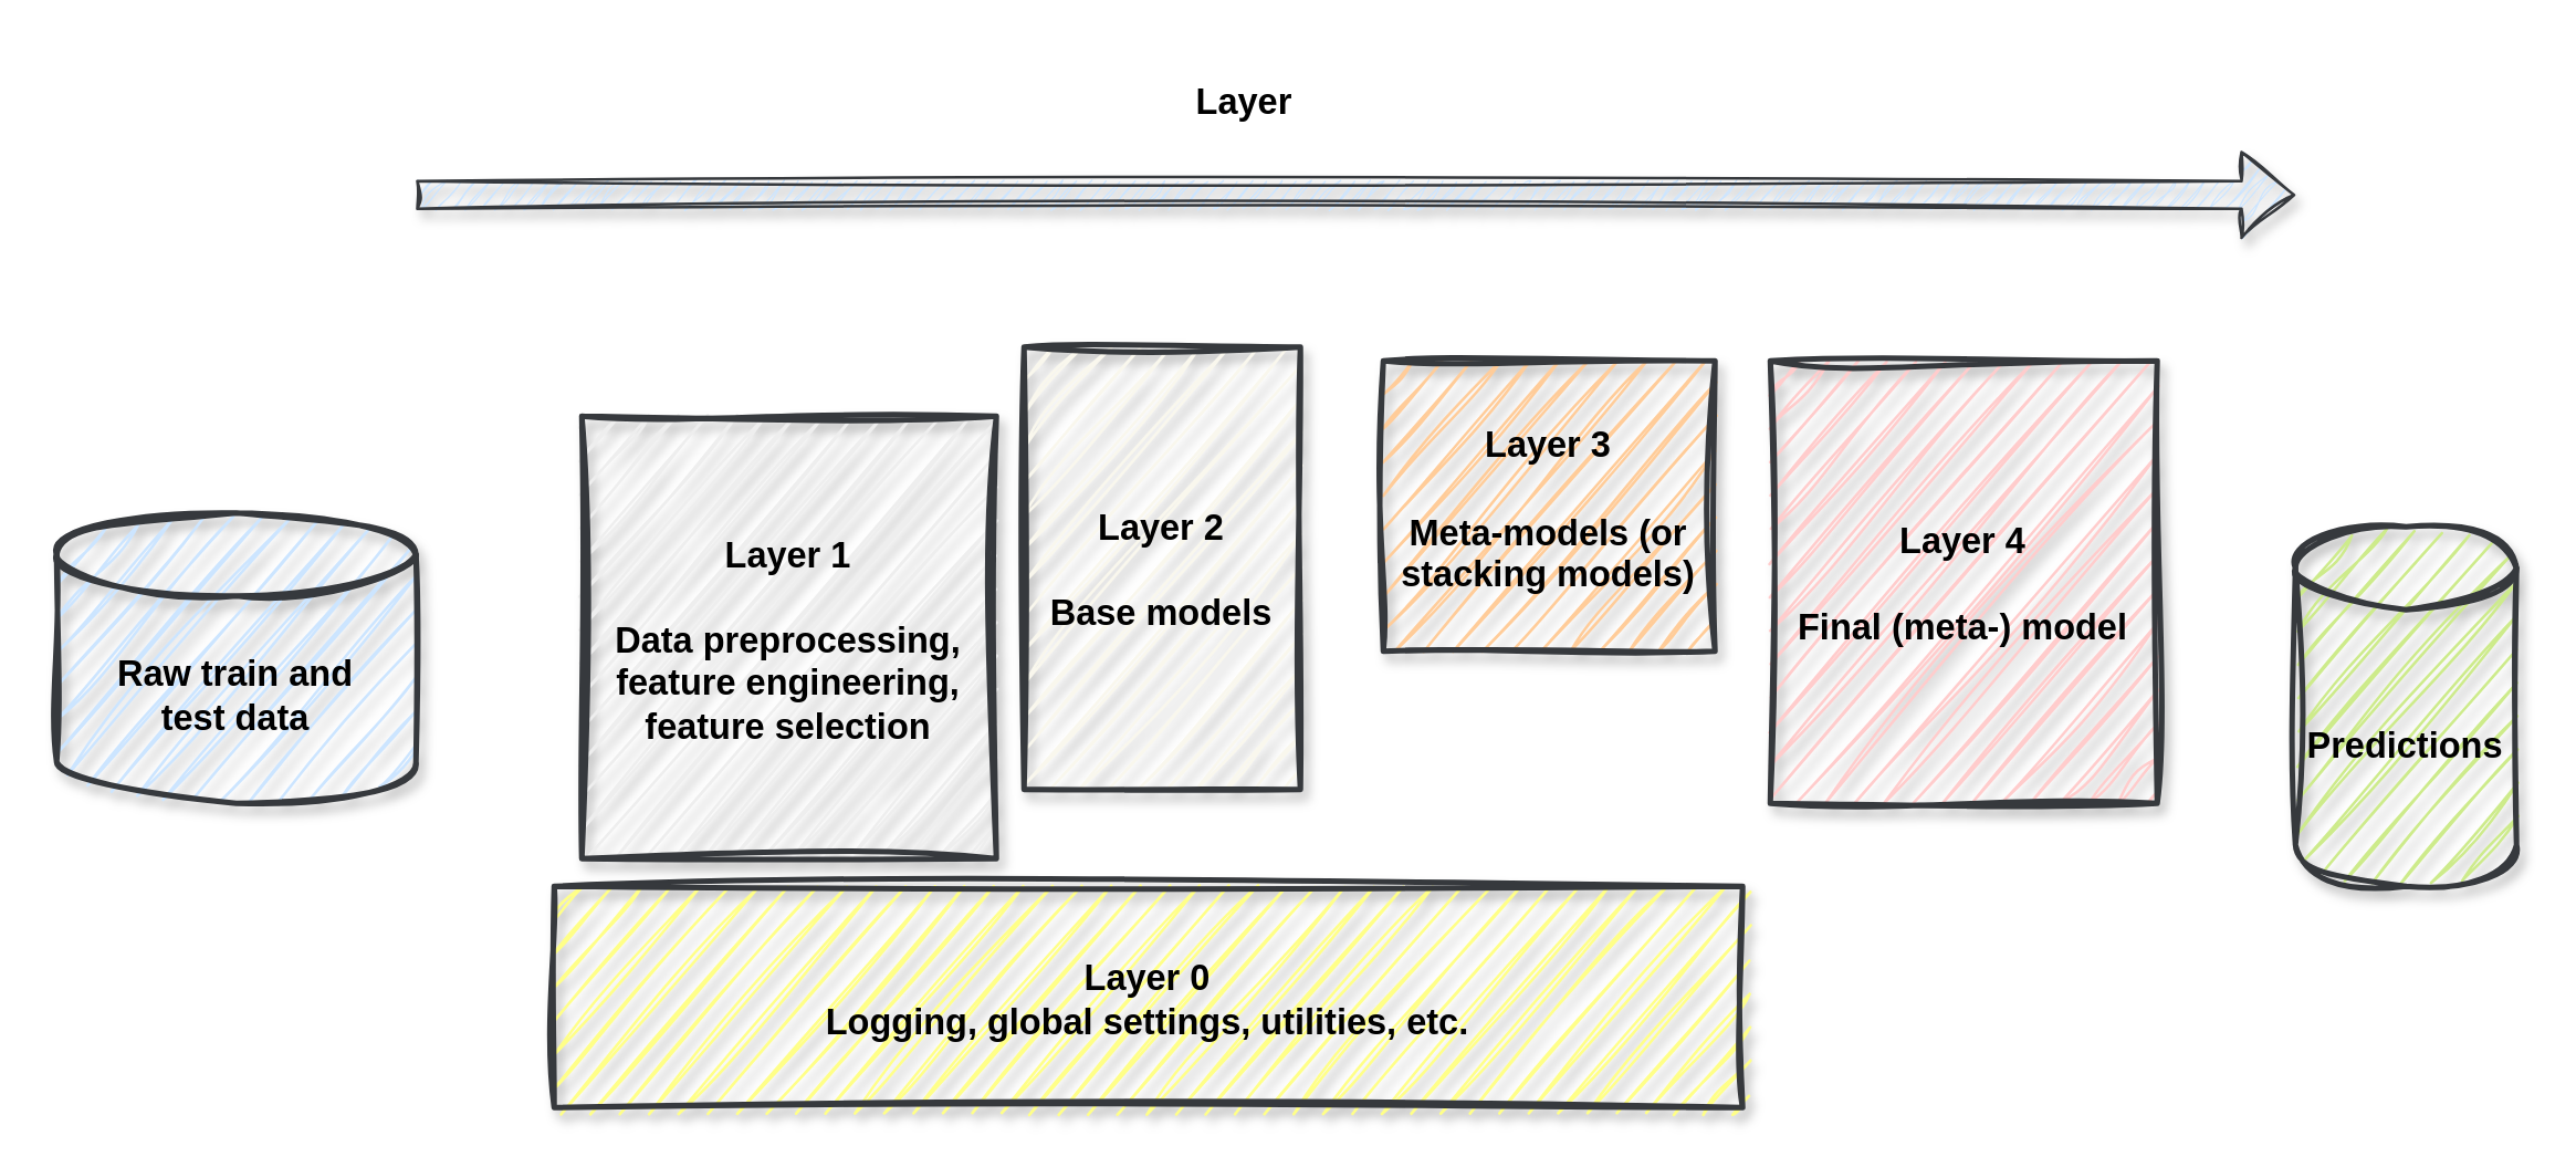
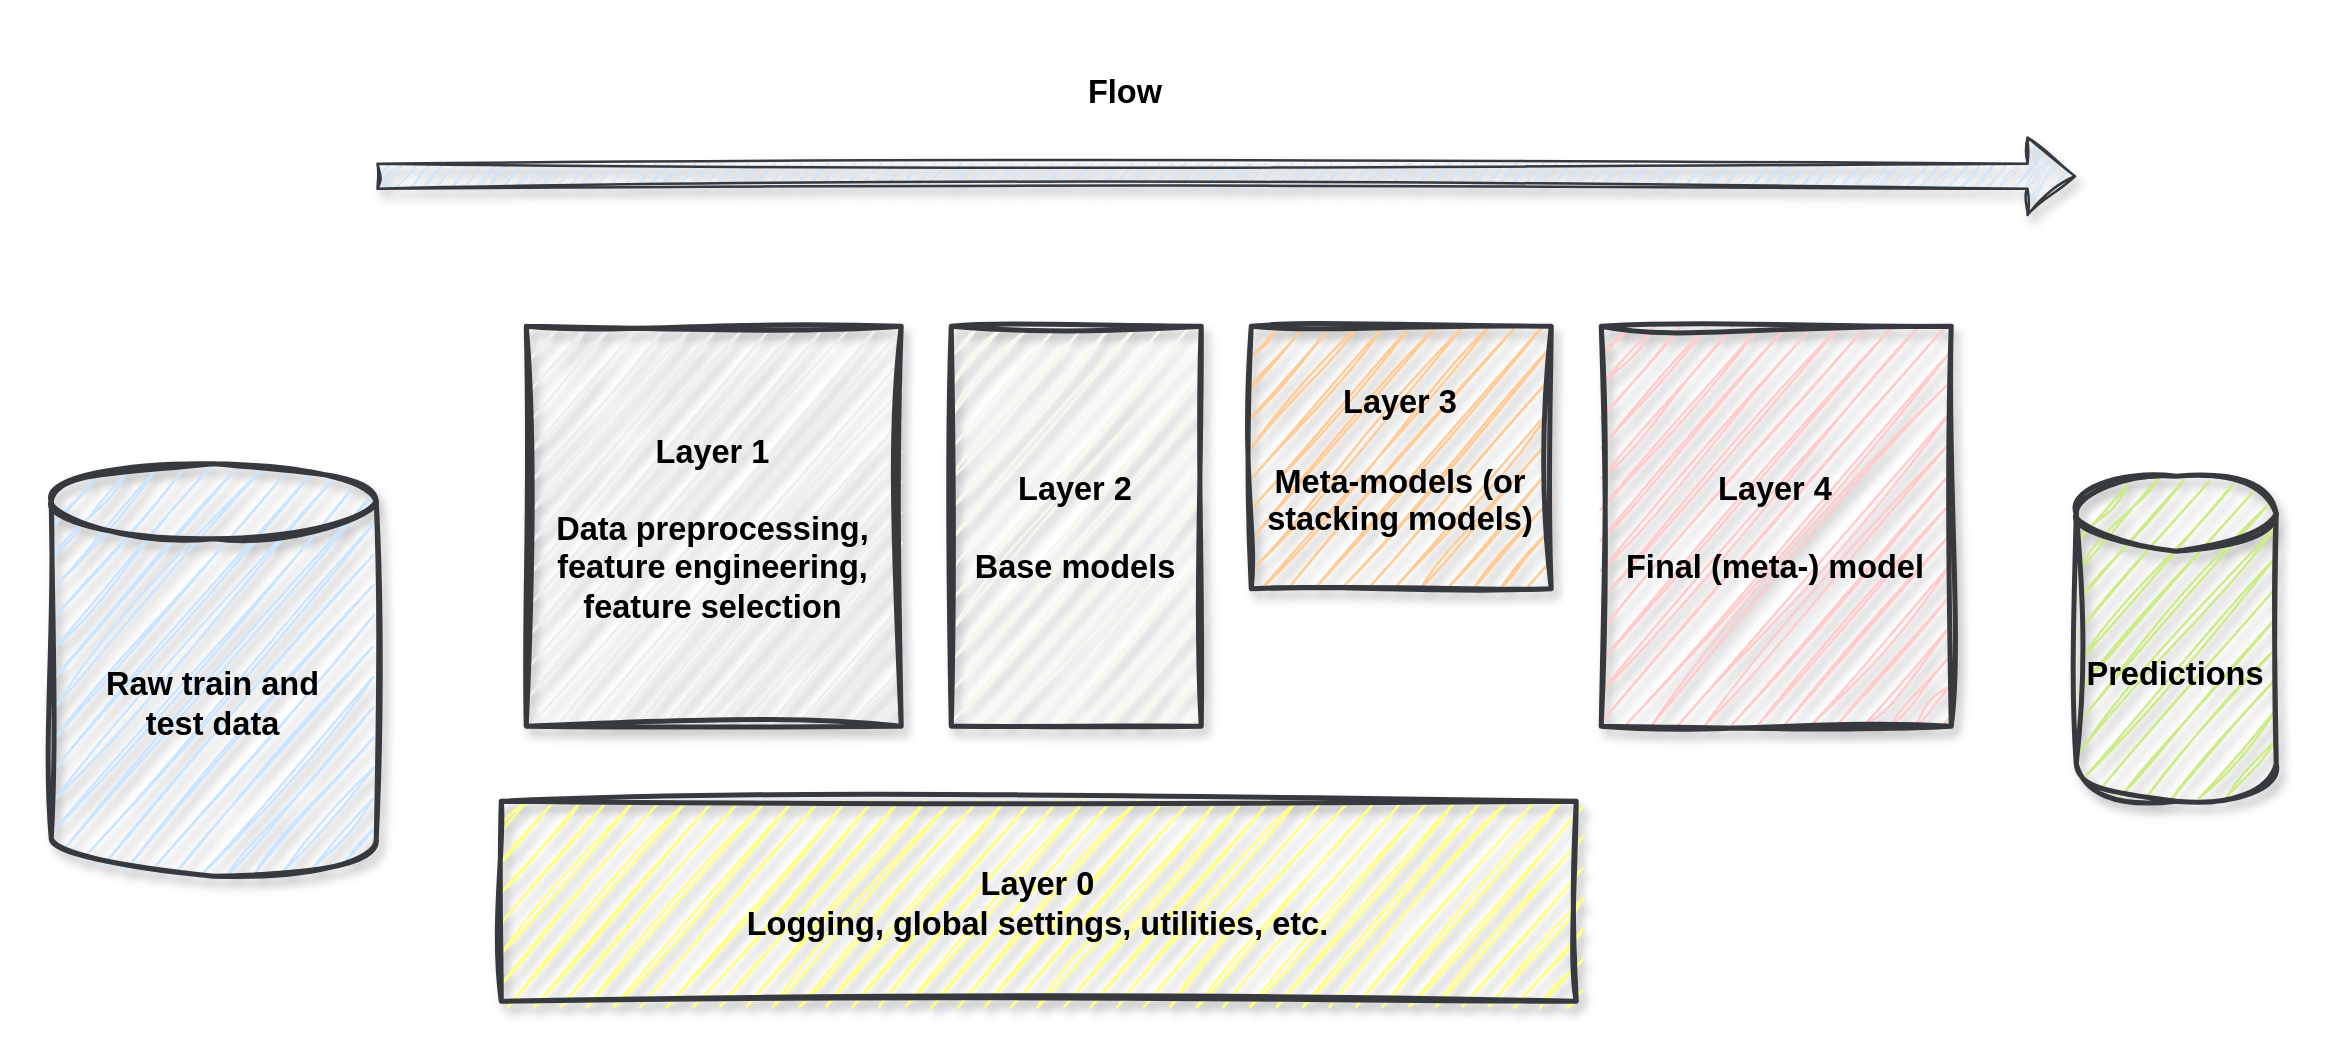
- <mxCell id="10" value="Layer" style="text;html=1;strokeColor=none;fillColor=none;align=center;verticalAlign=middle;whiteSpace=wrap;rounded=0;sketch=1;curveFitting=1;jiggle=2;shadow=1;spacingTop=2;spacing=3;fontSize=13;fontStyle=1" vertex="1" parent="1"><mxGeometry x="420" y="20" width="60" height="30" as="geometry" /></mxCell>
+ <mxCell id="10" value="Flow" style="text;html=1;strokeColor=none;fillColor=none;align=center;verticalAlign=middle;whiteSpace=wrap;rounded=0;sketch=1;curveFitting=1;jiggle=2;shadow=1;spacingTop=2;spacing=3;fontSize=13;fontStyle=1" vertex="1" parent="1"><mxGeometry x="420" y="20" width="60" height="30" as="geometry" /></mxCell>
- <mxCell id="4" value="&lt;div style=&quot;font-size: 13px;&quot;&gt;Layer 2&lt;/div&gt;&lt;div style=&quot;font-size: 13px;&quot;&gt;&lt;br style=&quot;font-size: 13px;&quot;&gt;&lt;/div&gt;&lt;div style=&quot;font-size: 13px;&quot;&gt;Base models&lt;br style=&quot;font-size: 13px;&quot;&gt;&lt;/div&gt;" style="rounded=0;whiteSpace=wrap;html=1;fillColor=#f9f7ed;strokeColor=#36393d;strokeWidth=2;shadow=1;sketch=1;curveFitting=1;jiggle=2;spacingTop=2;spacing=3;fontSize=13;fontStyle=1" vertex="1" parent="1"><mxGeometry x="370" y="125" width="100" height="160" as="geometry" /></mxCell>
+ <mxCell id="4" value="&lt;div style=&quot;font-size: 13px;&quot;&gt;Layer 2&lt;/div&gt;&lt;div style=&quot;font-size: 13px;&quot;&gt;&lt;br style=&quot;font-size: 13px;&quot;&gt;&lt;/div&gt;&lt;div style=&quot;font-size: 13px;&quot;&gt;Base models&lt;br style=&quot;font-size: 13px;&quot;&gt;&lt;/div&gt;" style="rounded=0;whiteSpace=wrap;html=1;fillColor=#f9f7ed;strokeColor=#36393d;strokeWidth=2;shadow=1;sketch=1;curveFitting=1;jiggle=2;spacingTop=2;spacing=3;fontSize=13;fontStyle=1" vertex="1" parent="1"><mxGeometry x="380" y="130" width="100" height="160" as="geometry" /></mxCell>
- <mxCell id="3" value="&lt;div style=&quot;font-size: 13px;&quot;&gt;Layer 1&lt;br style=&quot;font-size: 13px;&quot;&gt;&lt;/div&gt;&lt;div style=&quot;font-size: 13px;&quot;&gt;&lt;br style=&quot;font-size: 13px;&quot;&gt;&lt;/div&gt;&lt;div style=&quot;font-size: 13px;&quot;&gt;Data preprocessing,&lt;/div&gt;&lt;div style=&quot;font-size: 13px;&quot;&gt;feature engineering, feature selection&lt;br style=&quot;font-size: 13px;&quot;&gt;&lt;/div&gt;" style="rounded=0;whiteSpace=wrap;html=1;direction=west;fillColor=#eeeeee;strokeColor=#36393d;strokeWidth=2;shadow=1;sketch=1;curveFitting=1;jiggle=2;spacingTop=2;spacing=3;fontSize=13;fontStyle=1" vertex="1" parent="1"><mxGeometry x="210" y="150" width="150" height="160" as="geometry" /></mxCell>
+ <mxCell id="3" value="&lt;div style=&quot;font-size: 13px;&quot;&gt;Layer 1&lt;br style=&quot;font-size: 13px;&quot;&gt;&lt;/div&gt;&lt;div style=&quot;font-size: 13px;&quot;&gt;&lt;br style=&quot;font-size: 13px;&quot;&gt;&lt;/div&gt;&lt;div style=&quot;font-size: 13px;&quot;&gt;Data preprocessing,&lt;/div&gt;&lt;div style=&quot;font-size: 13px;&quot;&gt;feature engineering, feature selection&lt;br style=&quot;font-size: 13px;&quot;&gt;&lt;/div&gt;" style="rounded=0;whiteSpace=wrap;html=1;direction=west;fillColor=#eeeeee;strokeColor=#36393d;strokeWidth=2;shadow=1;sketch=1;curveFitting=1;jiggle=2;spacingTop=2;spacing=3;fontSize=13;fontStyle=1" vertex="1" parent="1"><mxGeometry x="210" y="130" width="150" height="160" as="geometry" /></mxCell>
- <mxCell id="7" value="&lt;div&gt;Raw train and&lt;/div&gt;&lt;div&gt;test data&lt;/div&gt;" style="shape=cylinder3;whiteSpace=wrap;html=1;boundedLbl=1;backgroundOutline=1;size=15;fillColor=#cce5ff;strokeColor=#36393d;strokeWidth=2;shadow=1;sketch=1;curveFitting=1;jiggle=2;spacingTop=2;spacing=3;fontSize=13;fontStyle=1" vertex="1" parent="1"><mxGeometry x="20" y="185" width="130" height="105" as="geometry" /></mxCell>
+ <mxCell id="7" value="&lt;div&gt;Raw train and&lt;/div&gt;&lt;div&gt;test data&lt;/div&gt;" style="shape=cylinder3;whiteSpace=wrap;html=1;boundedLbl=1;backgroundOutline=1;size=15;fillColor=#cce5ff;strokeColor=#36393d;strokeWidth=2;shadow=1;sketch=1;curveFitting=1;jiggle=2;spacingTop=2;spacing=3;fontSize=13;fontStyle=1" vertex="1" parent="1"><mxGeometry x="20" y="185" width="130" height="165" as="geometry" /></mxCell>
